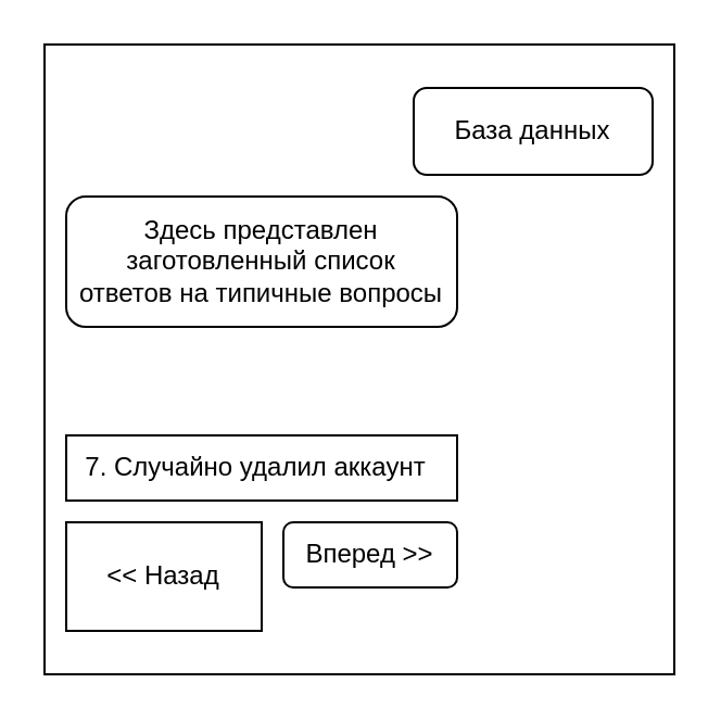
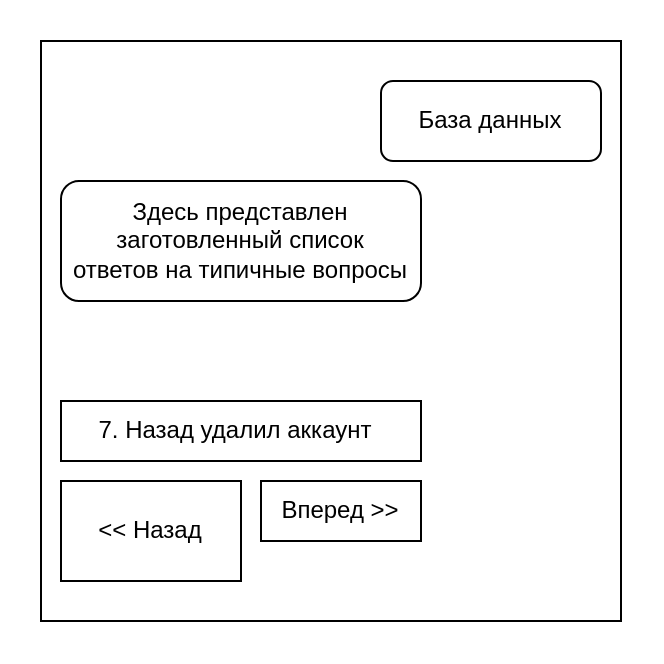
- <mxCell id="8" value="7. Случайно удалил аккаунт" style="text;html=1;strokeColor=none;fillColor=none;align=center;verticalAlign=middle;whiteSpace=wrap;rounded=0;" vertex="1" parent="1"><mxGeometry x="35" y="205" width="165" height="20" as="geometry" /></mxCell>
+ <mxCell id="8" value="7. Назад удалил аккаунт" style="text;html=1;strokeColor=none;fillColor=none;align=center;verticalAlign=middle;whiteSpace=wrap;rounded=0;" vertex="1" parent="1"><mxGeometry x="35" y="205" width="165" height="20" as="geometry" /></mxCell>
- <mxCell id="10" value="Вперед &amp;gt;&amp;gt;" style="whiteSpace=wrap;html=1;rounded=1;" vertex="1" parent="1"><mxGeometry x="130" y="240" width="80" height="30" as="geometry" /></mxCell>
+ <mxCell id="10" value="Вперед &amp;gt;&amp;gt;" style="rounded=0;whiteSpace=wrap;html=1;" vertex="1" parent="1"><mxGeometry x="130" y="240" width="80" height="30" as="geometry" /></mxCell>
